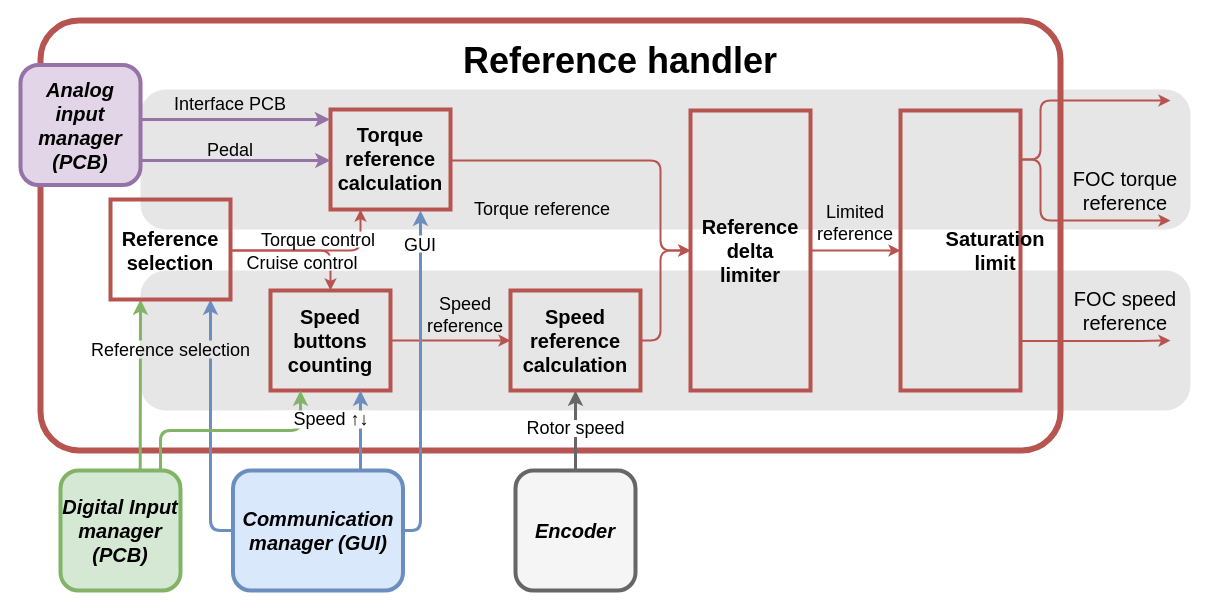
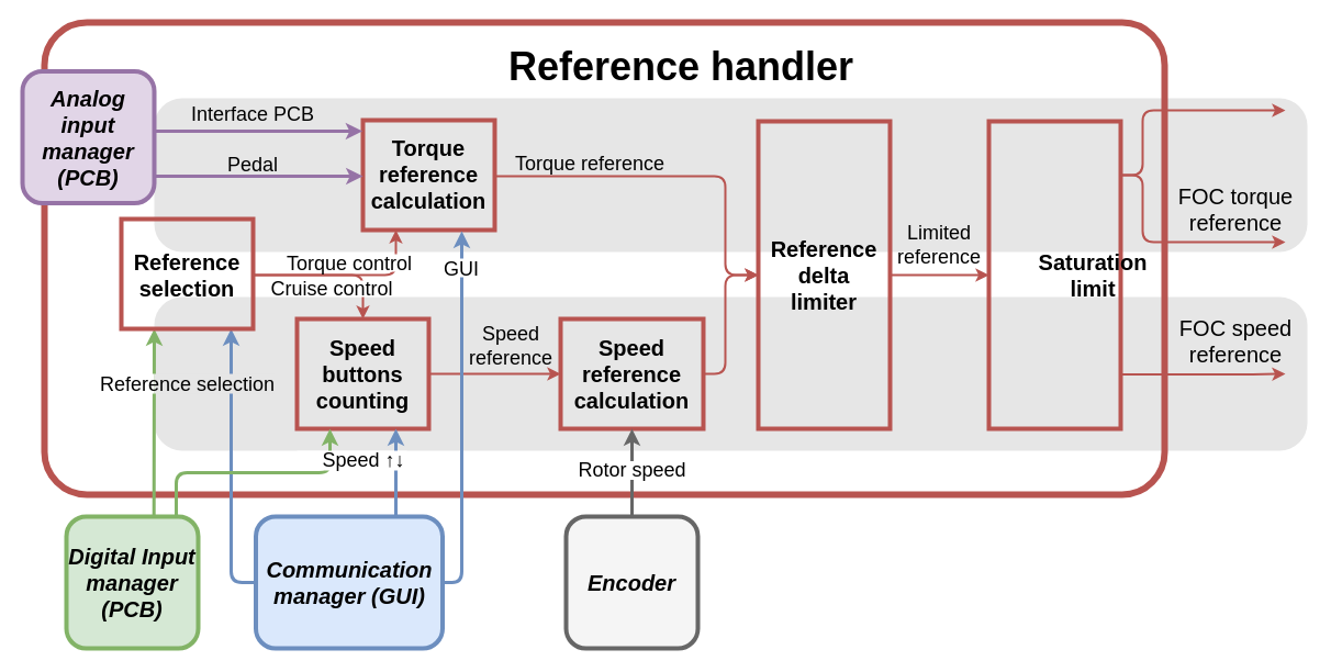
- <mxCell id="47" value="&lt;font style=&quot;font-size: 18px&quot;&gt;Torque reference&lt;/font&gt;" style="text;html=1;align=center;verticalAlign=middle;whiteSpace=wrap;rounded=0;shadow=0;glass=0;" parent="1" vertex="1"><mxGeometry x="457" y="199" width="170" height="20" as="geometry" /></mxCell>
+ <mxCell id="47" value="&lt;font style=&quot;font-size: 18px&quot;&gt;Torque reference&lt;/font&gt;" style="text;html=1;align=center;verticalAlign=middle;whiteSpace=wrap;rounded=0;shadow=0;glass=0;" parent="1" vertex="1"><mxGeometry x="452" y="139" width="170" height="20" as="geometry" /></mxCell>
